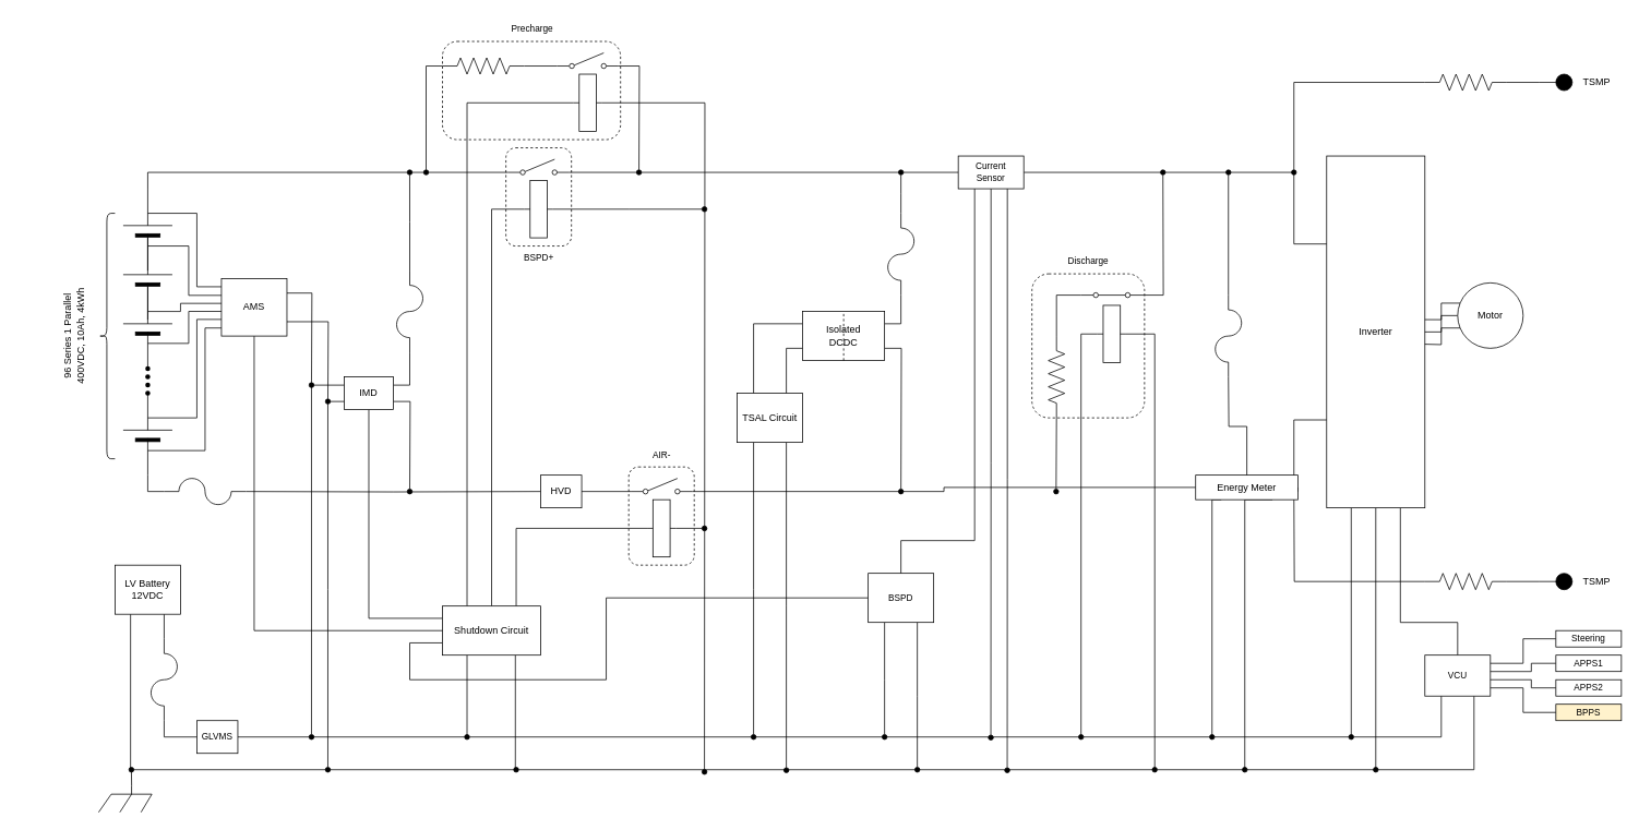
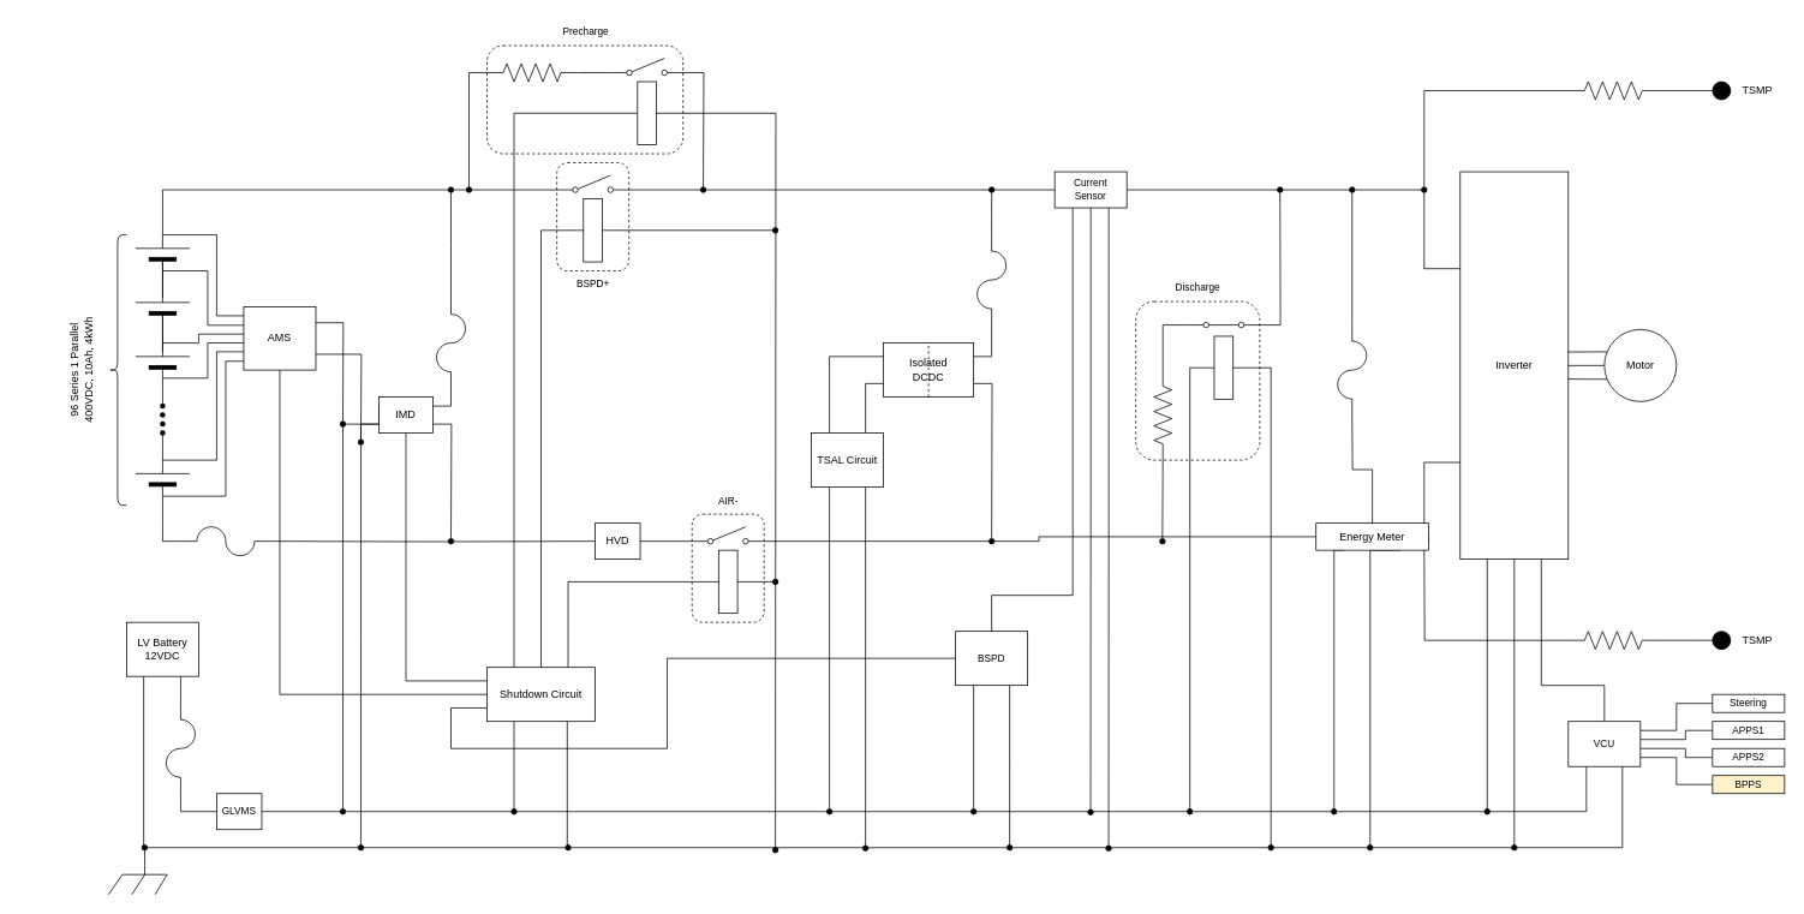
- <mxCell id="21" value="Motor" style="ellipse;whiteSpace=wrap;html=1;aspect=fixed;points=[[0,0.5,0,0,0],[0.04,0.31,0,0,0],[0.04,0.69,0,0,0],[0.5,0,0,0,0],[0.5,1,0,0,0],[1,0,0,0,0],[1,0.5,0,0,0],[1,1,0,0,0]];" parent="1" vertex="1"><mxGeometry x="1780" y="345" width="80" height="80" as="geometry" /></mxCell>
+ <mxCell id="21" value="Motor" style="ellipse;whiteSpace=wrap;html=1;aspect=fixed;points=[[0,0.5,0,0,0],[0.04,0.31,0,0,0],[0.04,0.69,0,0,0],[0.5,0,0,0,0],[0.5,1,0,0,0],[1,0,0,0,0],[1,0.5,0,0,0],[1,1,0,0,0]];" parent="1" vertex="1"><mxGeometry x="1780" y="365" width="80" height="80" as="geometry" /></mxCell>
- <mxCell id="44" value="IMD" style="rounded=0;whiteSpace=wrap;html=1;points=[[0,0,0,0,0],[0,0.25,0,0,0],[0,0.5,0,0,0],[0,0.75,0,0,0],[0,1,0,0,0],[0.25,0,0,0,0],[0.25,1,0,0,0],[0.5,0,0,0,0],[0.5,1,0,0,0],[0.75,0,0,0,0],[0.75,1,0,0,0],[1,0,0,0,0],[1,0.25,0,0,0],[1,0.5,0,0,0],[1,0.75,0,0,0],[1,1,0,0,0]];" parent="1" vertex="1"><mxGeometry x="420" y="460" width="60" height="40" as="geometry" /></mxCell>
+ <mxCell id="44" value="IMD" style="rounded=0;whiteSpace=wrap;html=1;points=[[0,0,0,0,0],[0,0.25,0,0,0],[0,0.5,0,0,0],[0,0.75,0,0,0],[0,1,0,0,0],[0.25,0,0,0,0],[0.25,1,0,0,0],[0.5,0,0,0,0],[0.5,1,0,0,0],[0.75,0,0,0,0],[0.75,1,0,0,0],[1,0,0,0,0],[1,0.25,0,0,0],[1,0.5,0,0,0],[1,0.75,0,0,0],[1,1,0,0,0]];" parent="1" vertex="1"><mxGeometry x="420" y="440" width="60" height="40" as="geometry" /></mxCell>
